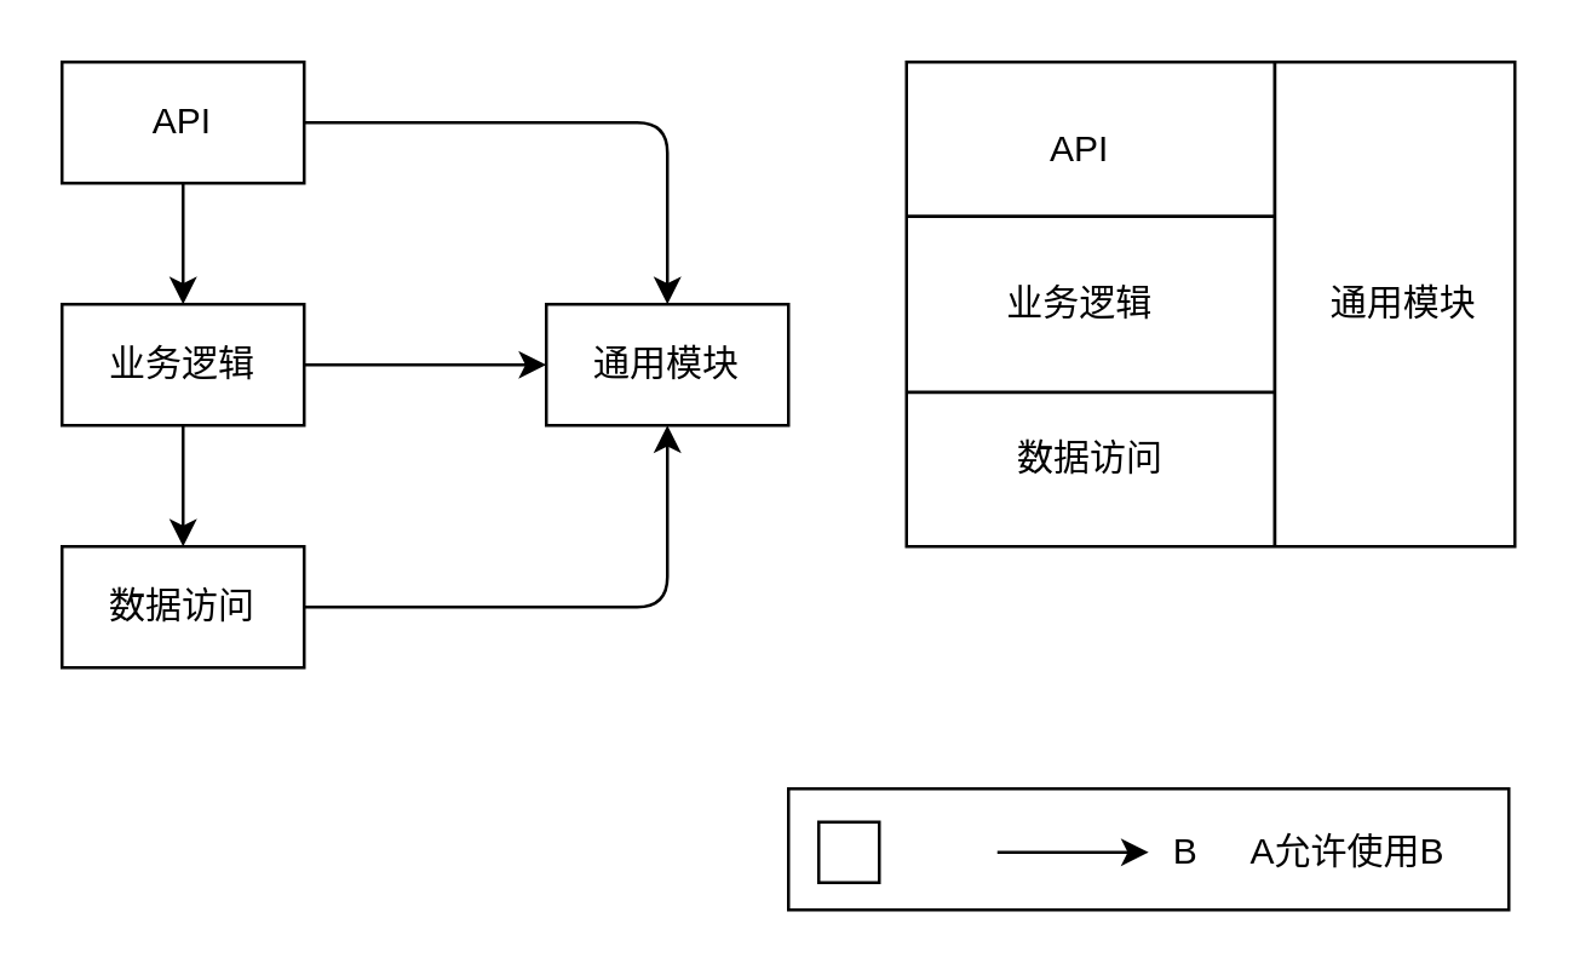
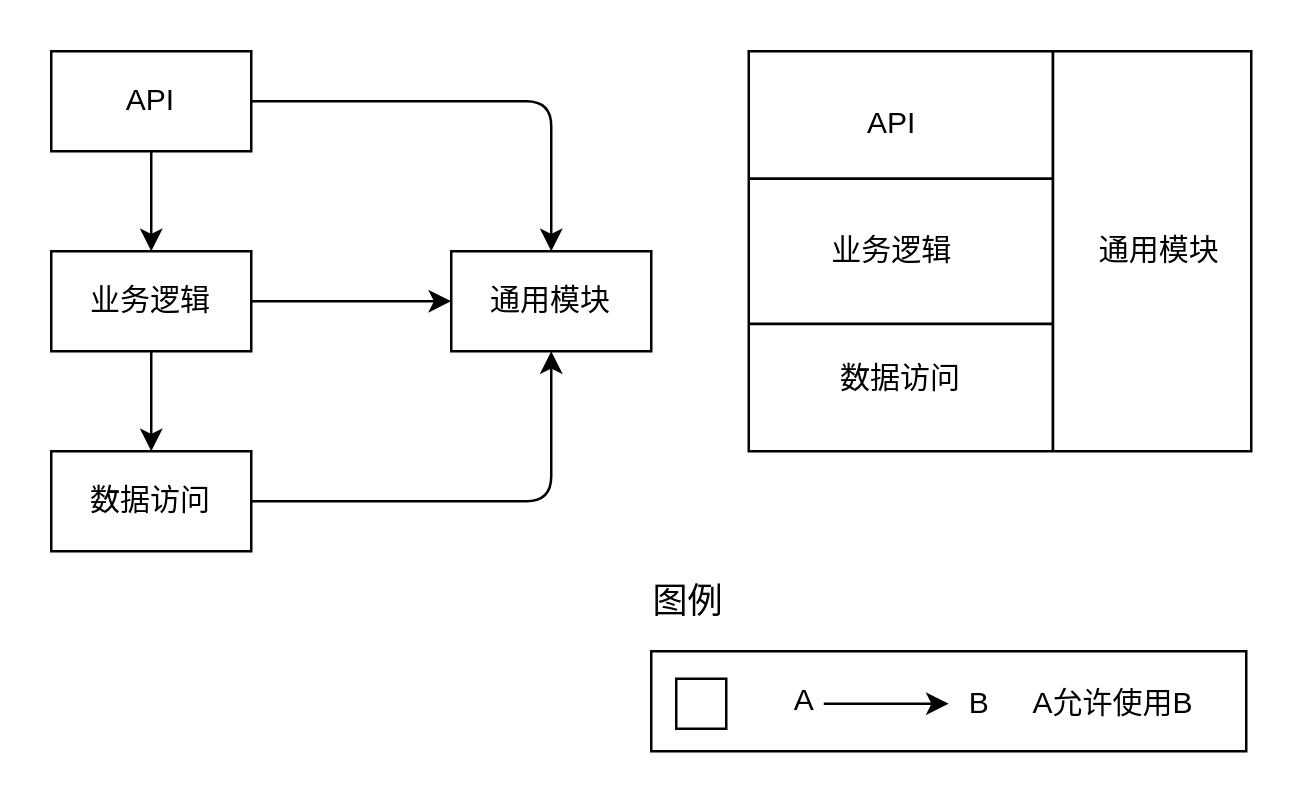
+ <mxCell id="22" value="图例" style="text;html=1;strokeColor=none;fillColor=none;align=center;verticalAlign=middle;whiteSpace=wrap;rounded=0;fontSize=14;" parent="20" vertex="1"><mxGeometry width="30" height="20" as="geometry" /></mxCell>
+ <mxCell id="24" value="A" style="text;html=1;strokeColor=none;fillColor=none;align=center;verticalAlign=middle;whiteSpace=wrap;rounded=0;" parent="20" vertex="1"><mxGeometry x="53" y="40" width="17" height="20" as="geometry" /></mxCell>
